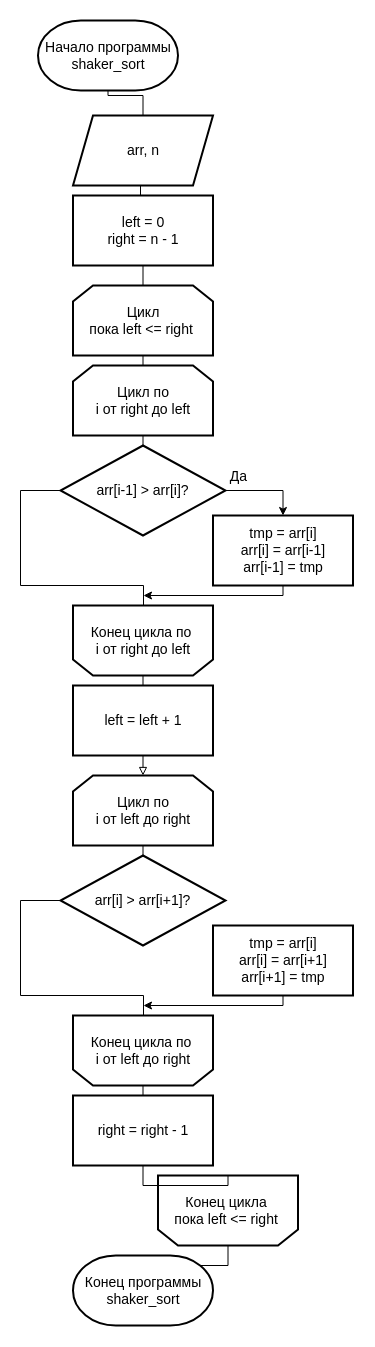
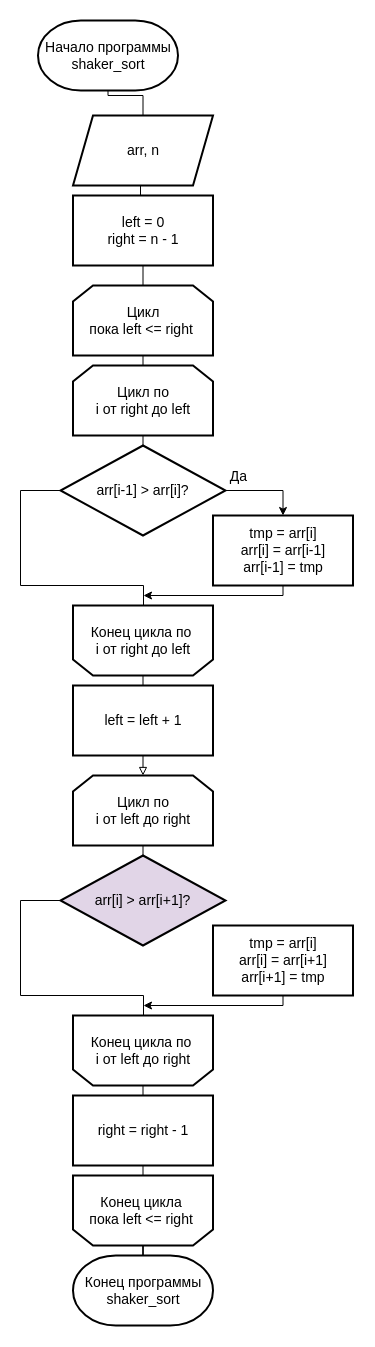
- <mxCell id="31" value="&lt;span style=&quot;font-size: 14px&quot;&gt;arr[i] &amp;gt; arr[i+1]?&lt;/span&gt;" style="rhombus;whiteSpace=wrap;html=1;strokeWidth=2;fontSize=14;" vertex="1" parent="1"><mxGeometry x="60" y="855" width="165" height="90" as="geometry" /></mxCell>
+ <mxCell id="31" value="&lt;span style=&quot;font-size: 14px&quot;&gt;arr[i] &amp;gt; arr[i+1]?&lt;/span&gt;" style="rhombus;whiteSpace=wrap;html=1;strokeWidth=2;fontSize=14;fillColor=#e1d5e7;" vertex="1" parent="1"><mxGeometry x="60" y="855" width="165" height="90" as="geometry" /></mxCell>
- <mxCell id="14" value="&lt;span style=&quot;font-size: 14px&quot;&gt;Конец цикла&amp;nbsp;&lt;/span&gt;&lt;br&gt;&lt;span style=&quot;font-size: 14px&quot;&gt;пока left &amp;lt;= right&amp;nbsp;&lt;/span&gt;&lt;span style=&quot;font-size: 14px&quot;&gt;&lt;br&gt;&lt;/span&gt;" style="shape=loopLimit;whiteSpace=wrap;html=1;strokeWidth=2;direction=west;" parent="1" vertex="1"><mxGeometry x="157.5" y="1175" width="140" height="70" as="geometry" /></mxCell>
+ <mxCell id="14" value="&lt;span style=&quot;font-size: 14px&quot;&gt;Конец цикла&amp;nbsp;&lt;/span&gt;&lt;br&gt;&lt;span style=&quot;font-size: 14px&quot;&gt;пока left &amp;lt;= right&amp;nbsp;&lt;/span&gt;&lt;span style=&quot;font-size: 14px&quot;&gt;&lt;br&gt;&lt;/span&gt;" style="shape=loopLimit;whiteSpace=wrap;html=1;strokeWidth=2;direction=west;" parent="1" vertex="1"><mxGeometry x="72.5" y="1175" width="140" height="70" as="geometry" /></mxCell>
